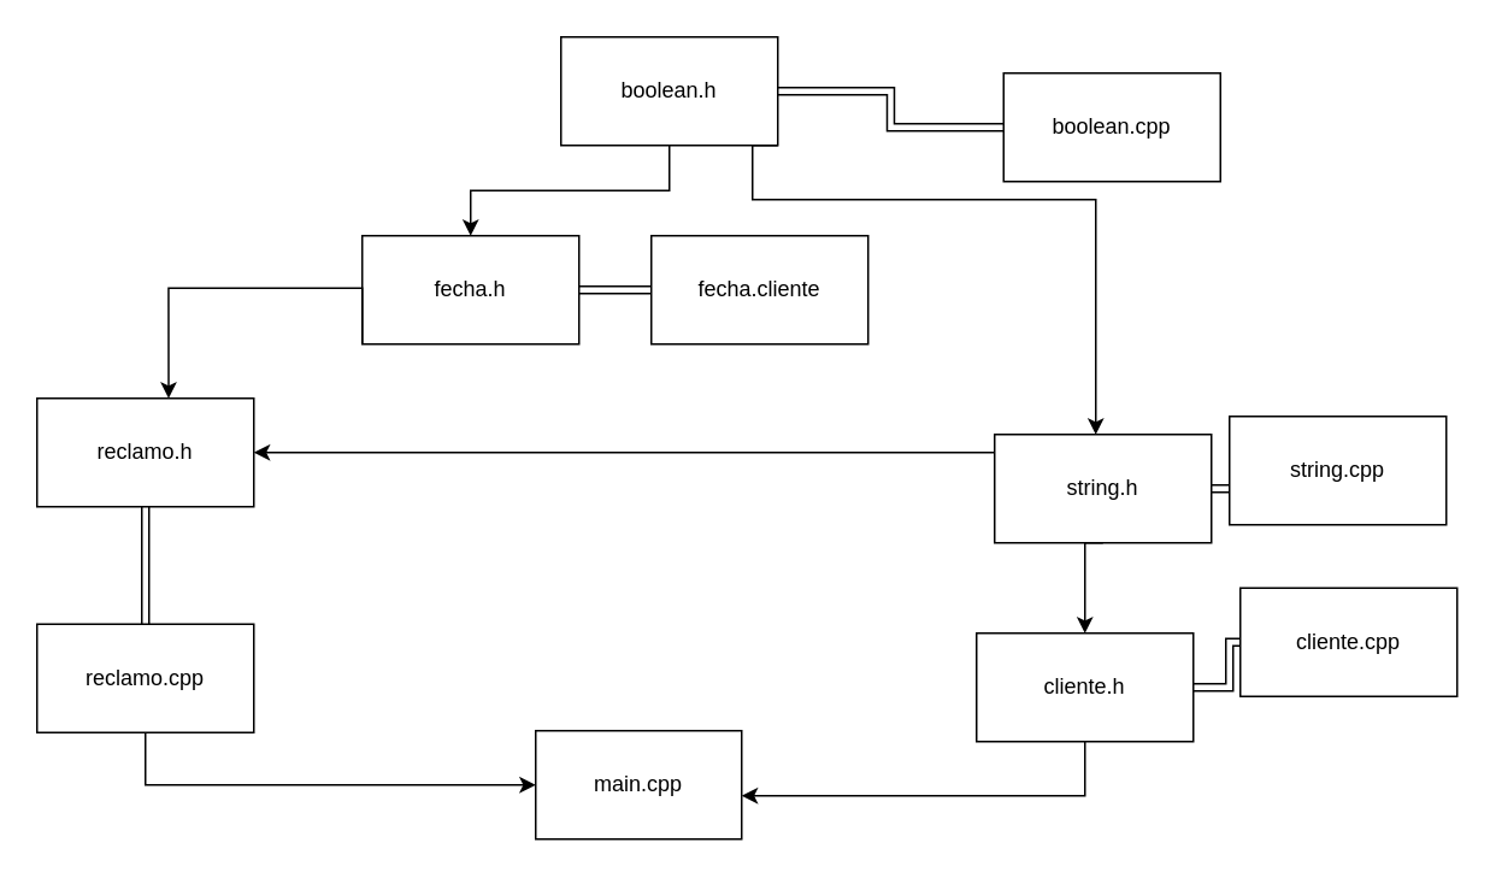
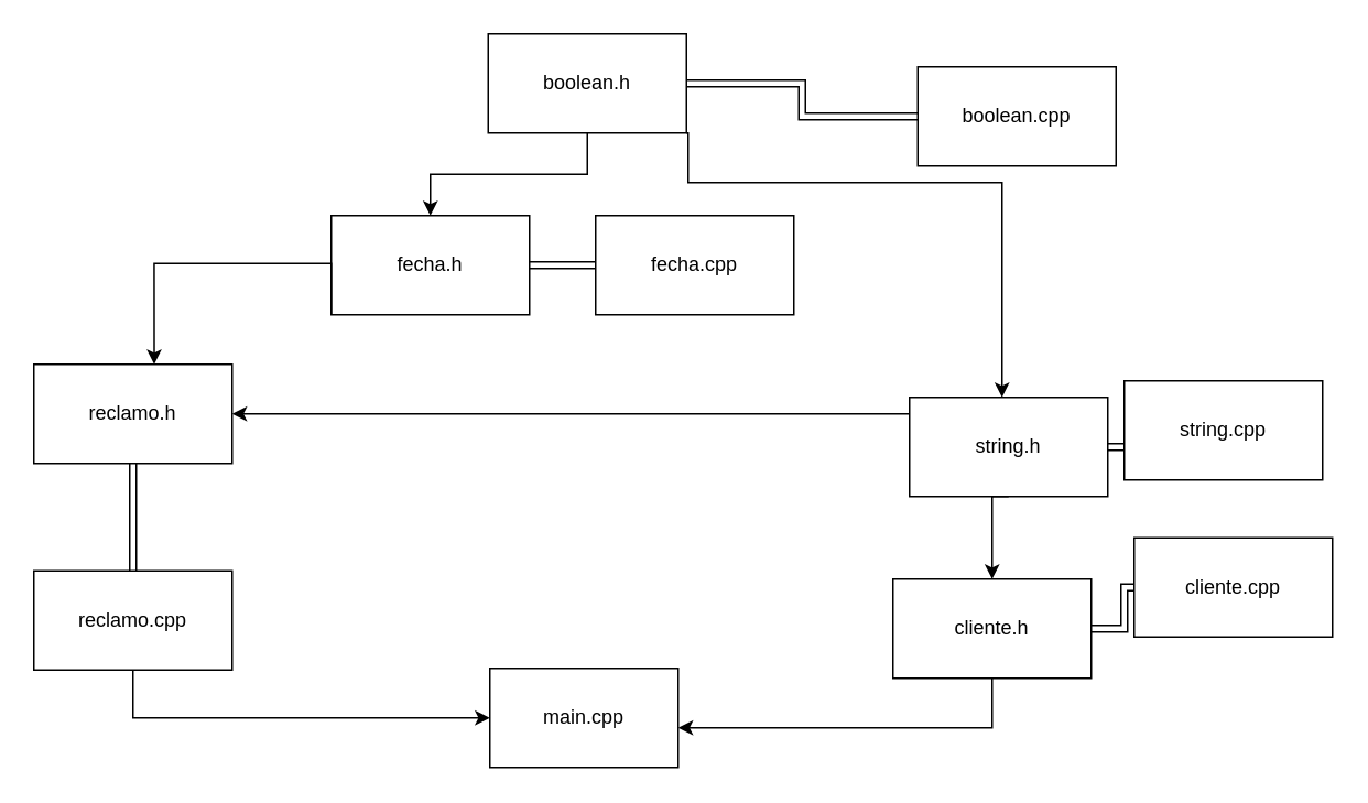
- <mxCell id="15" value="boolean.h" style="rounded=0;whiteSpace=wrap;html=1;" parent="1" vertex="1"><mxGeometry x="310" y="20" width="120" height="60" as="geometry" /></mxCell>
+ <mxCell id="15" value="boolean.h" style="rounded=0;whiteSpace=wrap;html=1;" parent="1" vertex="1"><mxGeometry x="295" y="20" width="120" height="60" as="geometry" /></mxCell>
- <mxCell id="21" value="fecha.cliente" style="rounded=0;whiteSpace=wrap;html=1;" vertex="1" parent="1"><mxGeometry x="360" y="130" width="120" height="60" as="geometry" /></mxCell>
+ <mxCell id="21" value="fecha.cpp" style="rounded=0;whiteSpace=wrap;html=1;" vertex="1" parent="1"><mxGeometry x="360" y="130" width="120" height="60" as="geometry" /></mxCell>
